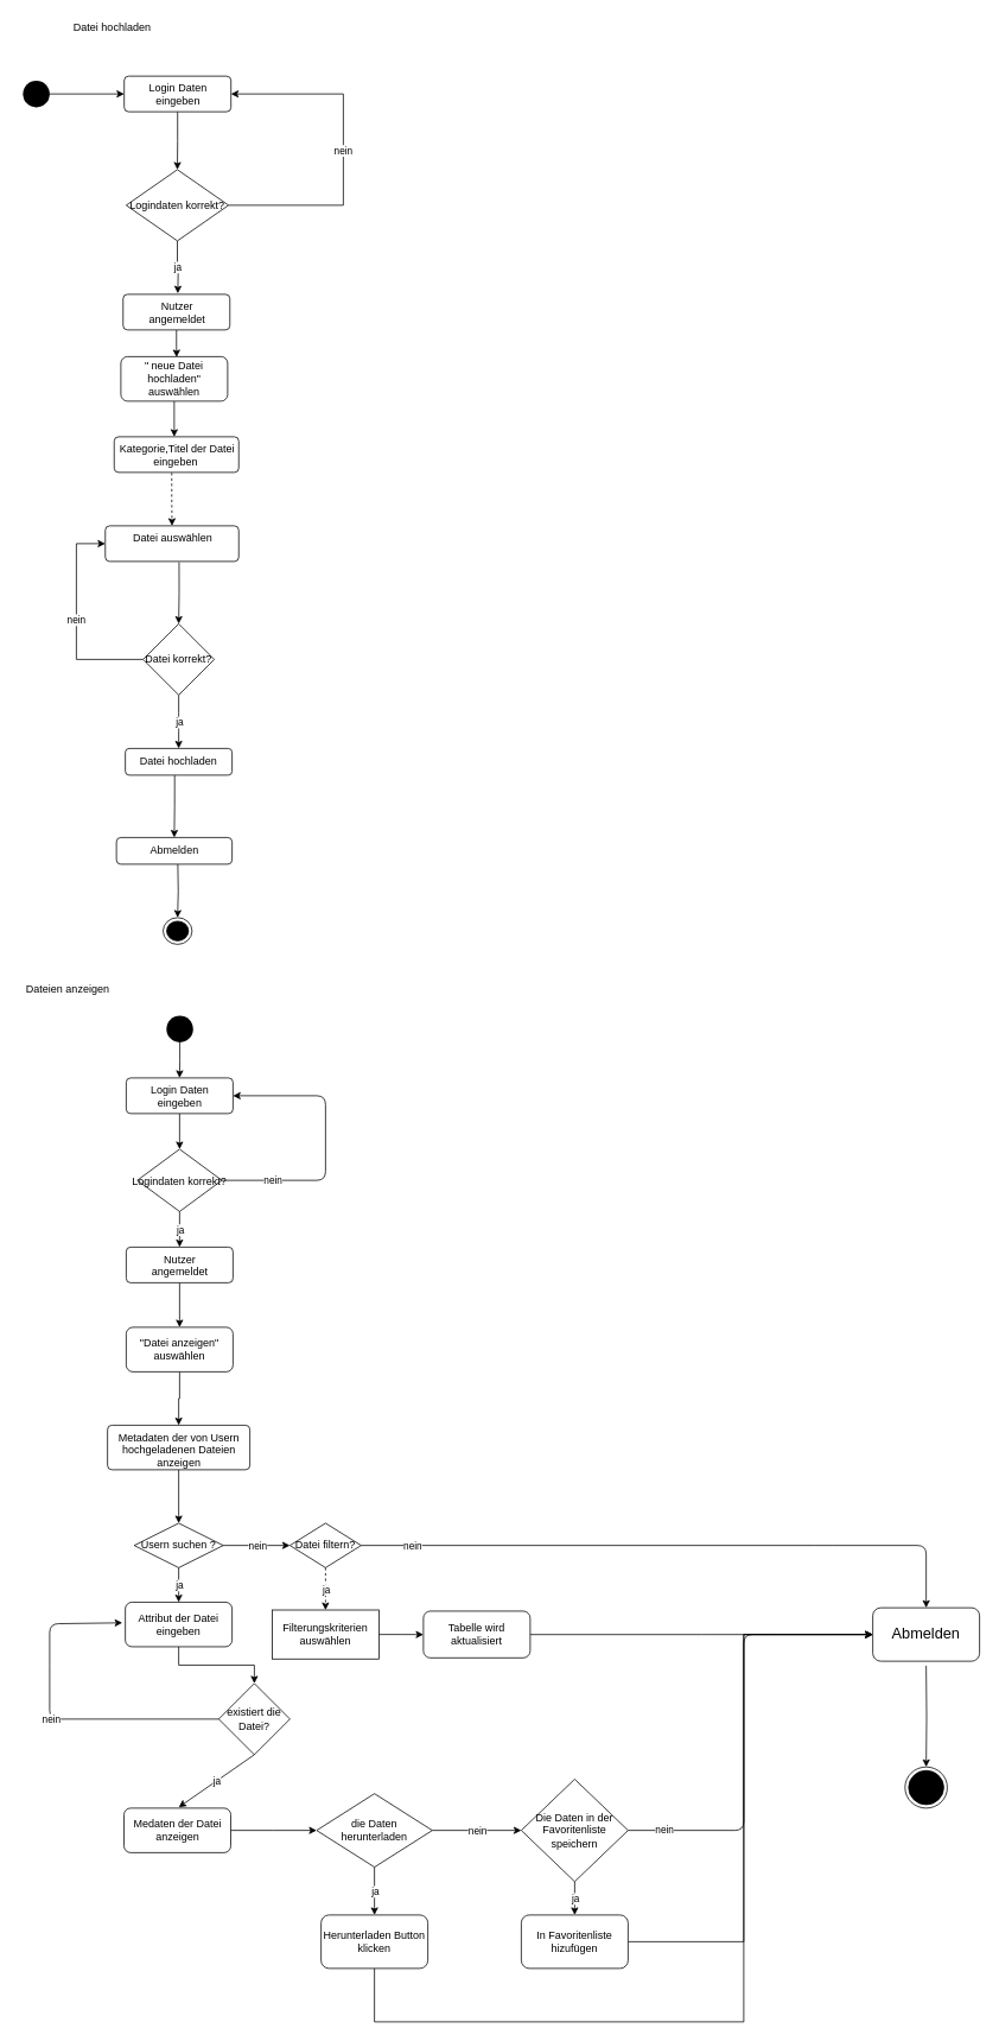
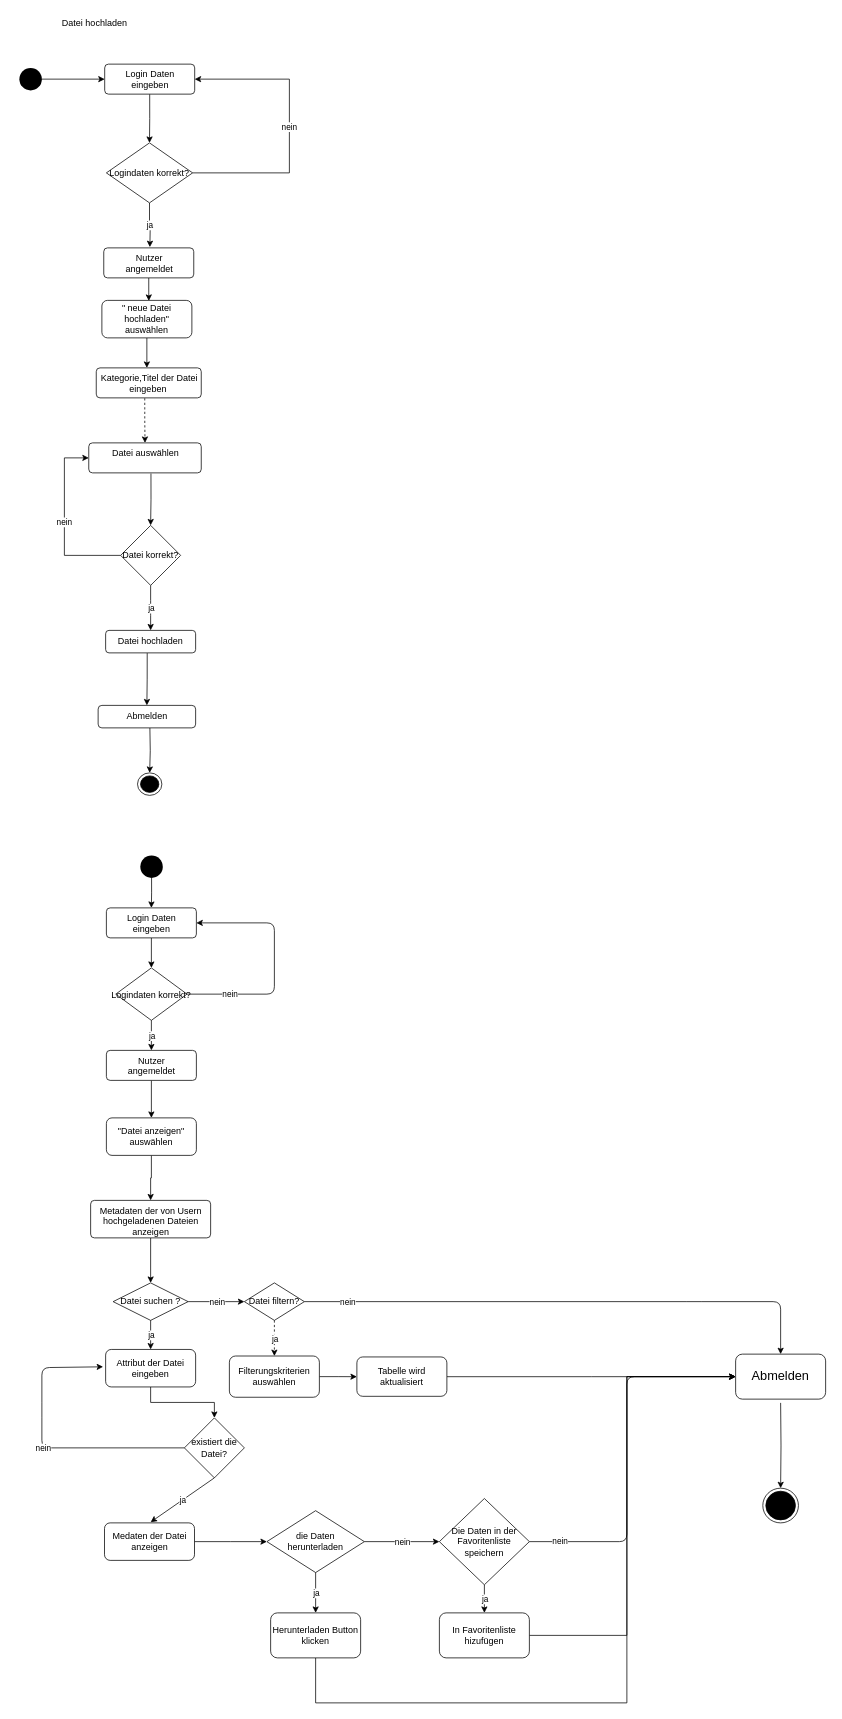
- <mxCell id="67" value="Dateien anzeigen" style="text;html=1;align=center;verticalAlign=middle;resizable=0;points=[];autosize=1;" parent="1" vertex="1"><mxGeometry x="20" y="1100" width="110" height="20" as="geometry" /></mxCell>
- <mxCell id="41" value="Usern suchen ?" style="rhombus;whiteSpace=wrap;html=1;" parent="1" vertex="1"><mxGeometry x="150" y="1710" width="100" height="50" as="geometry" /></mxCell>
+ <mxCell id="41" value="Datei suchen ?" style="rhombus;whiteSpace=wrap;html=1;" parent="1" vertex="1"><mxGeometry x="150" y="1710" width="100" height="50" as="geometry" /></mxCell>
- <mxCell id="57" value="Filterungskriterien auswählen" style="whiteSpace=wrap;html=1;rounded=0;" parent="1" vertex="1"><mxGeometry x="305" y="1807.5" width="120" height="55" as="geometry" /></mxCell>
+ <mxCell id="57" value="Filterungskriterien auswählen" style="rounded=1;whiteSpace=wrap;html=1;" parent="1" vertex="1"><mxGeometry x="305" y="1807.5" width="120" height="55" as="geometry" /></mxCell>
